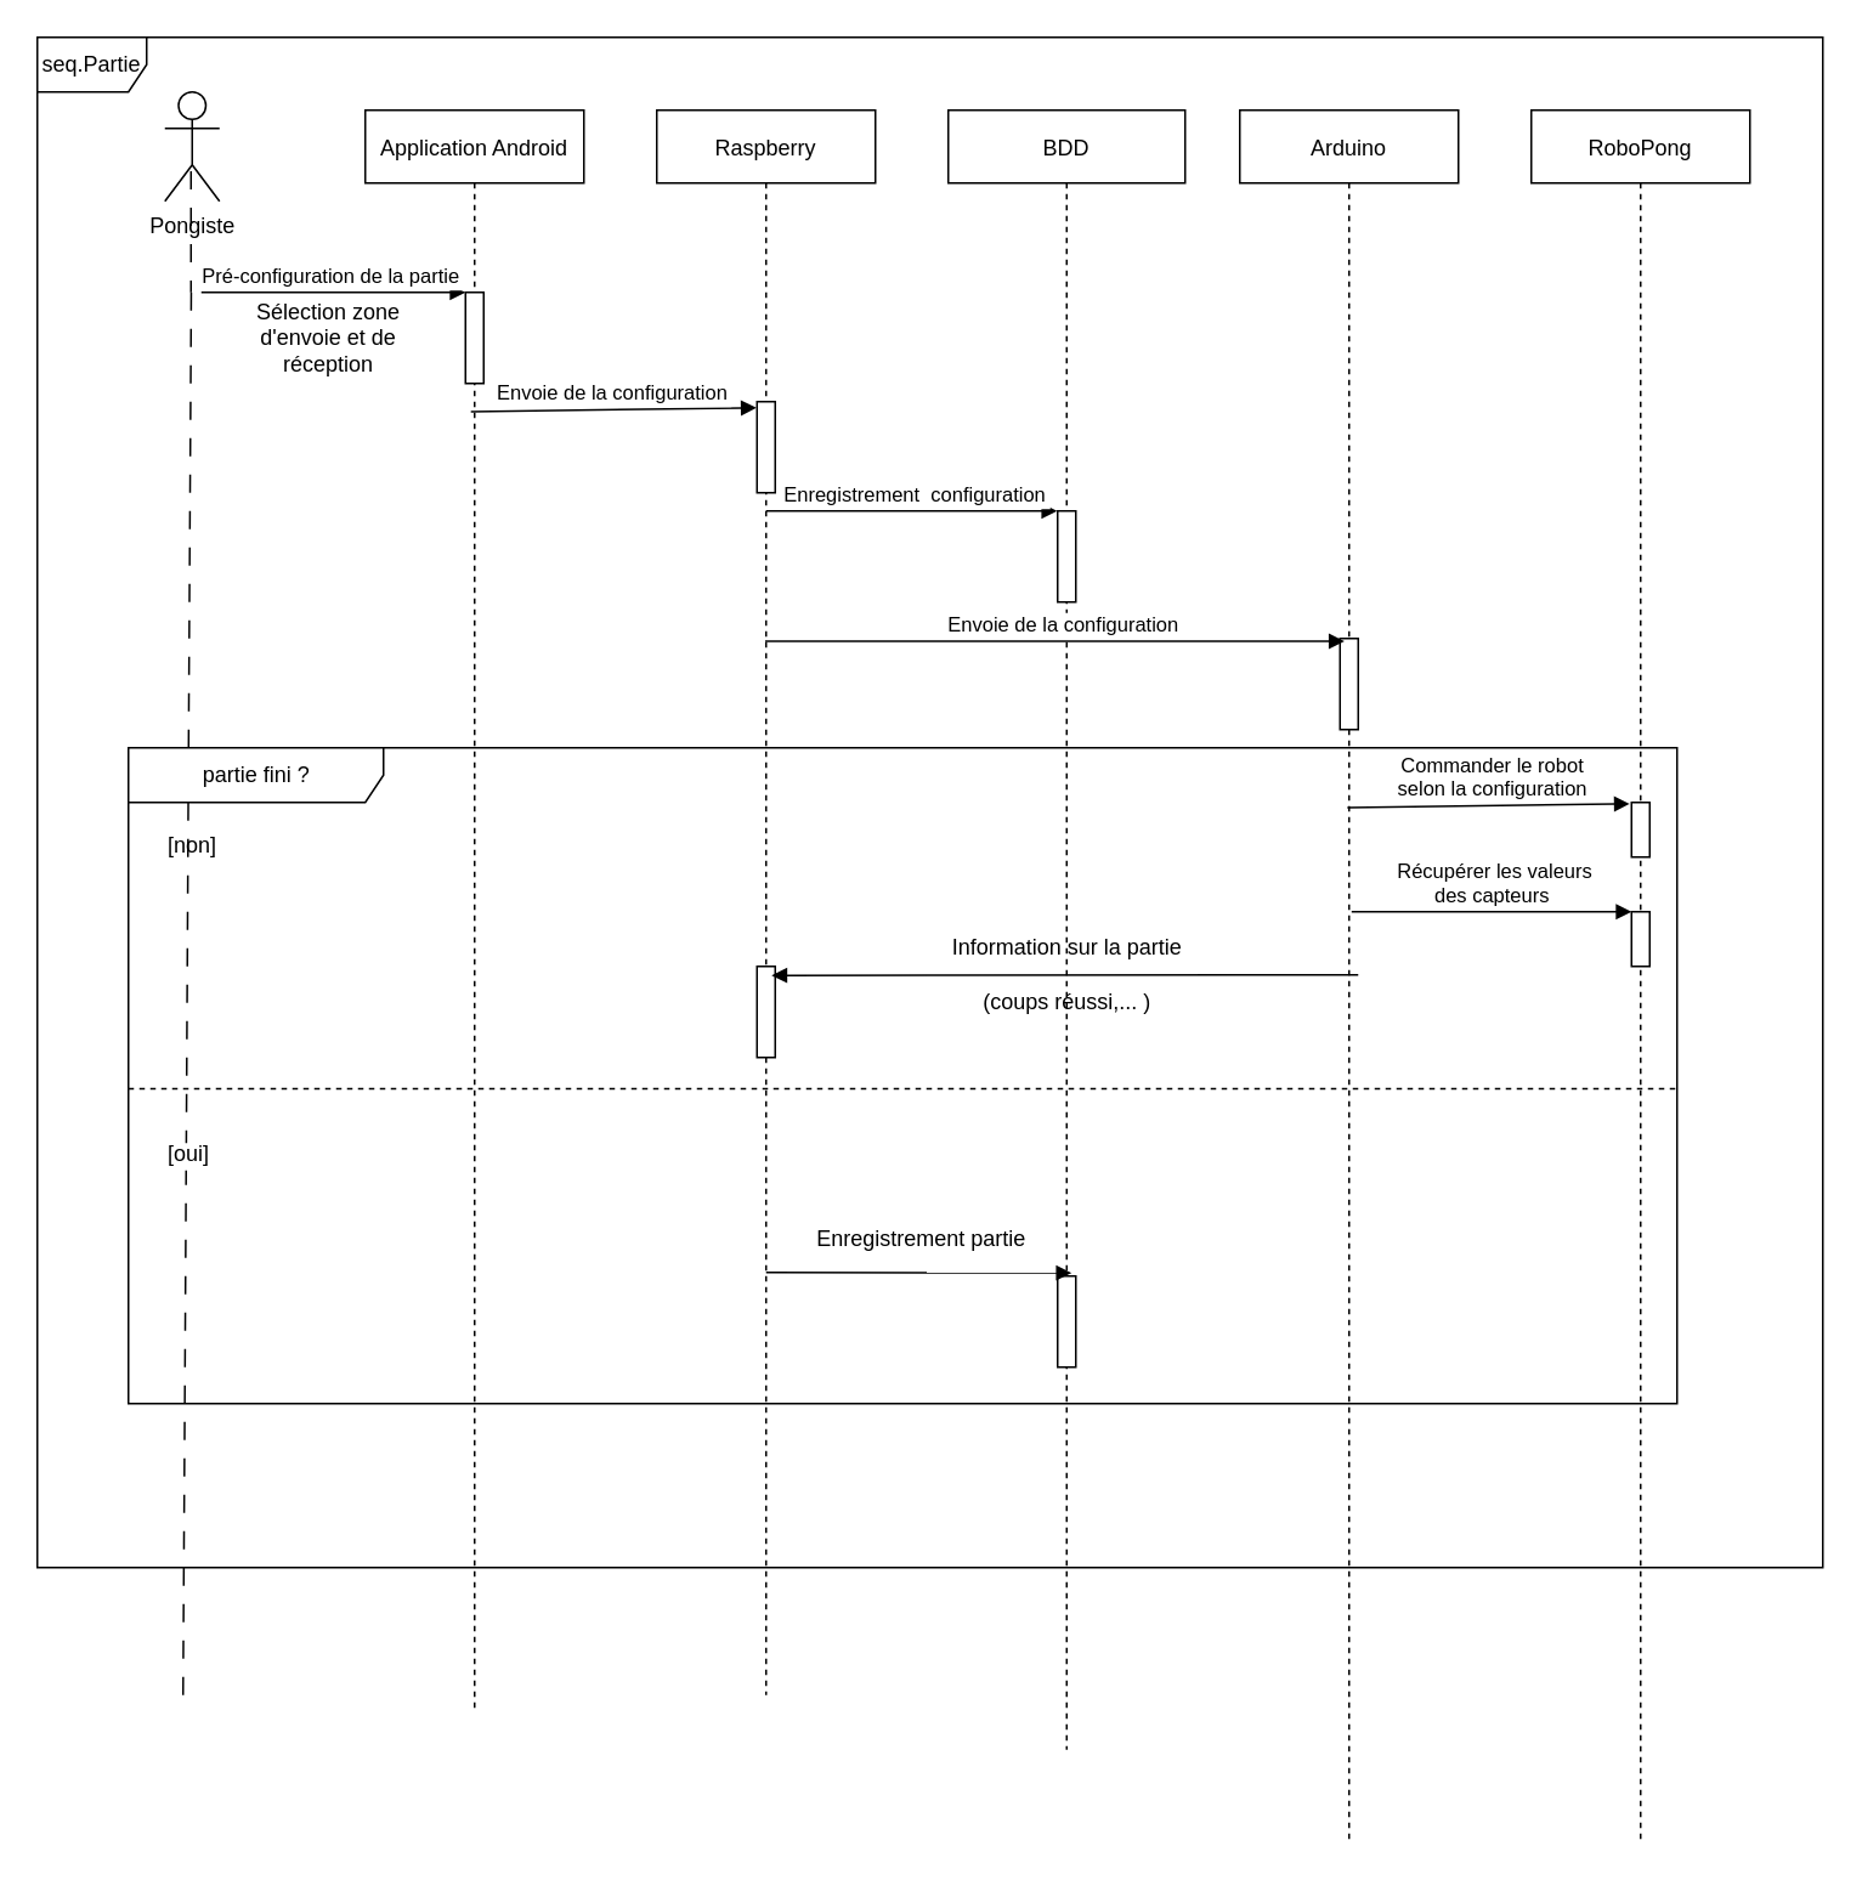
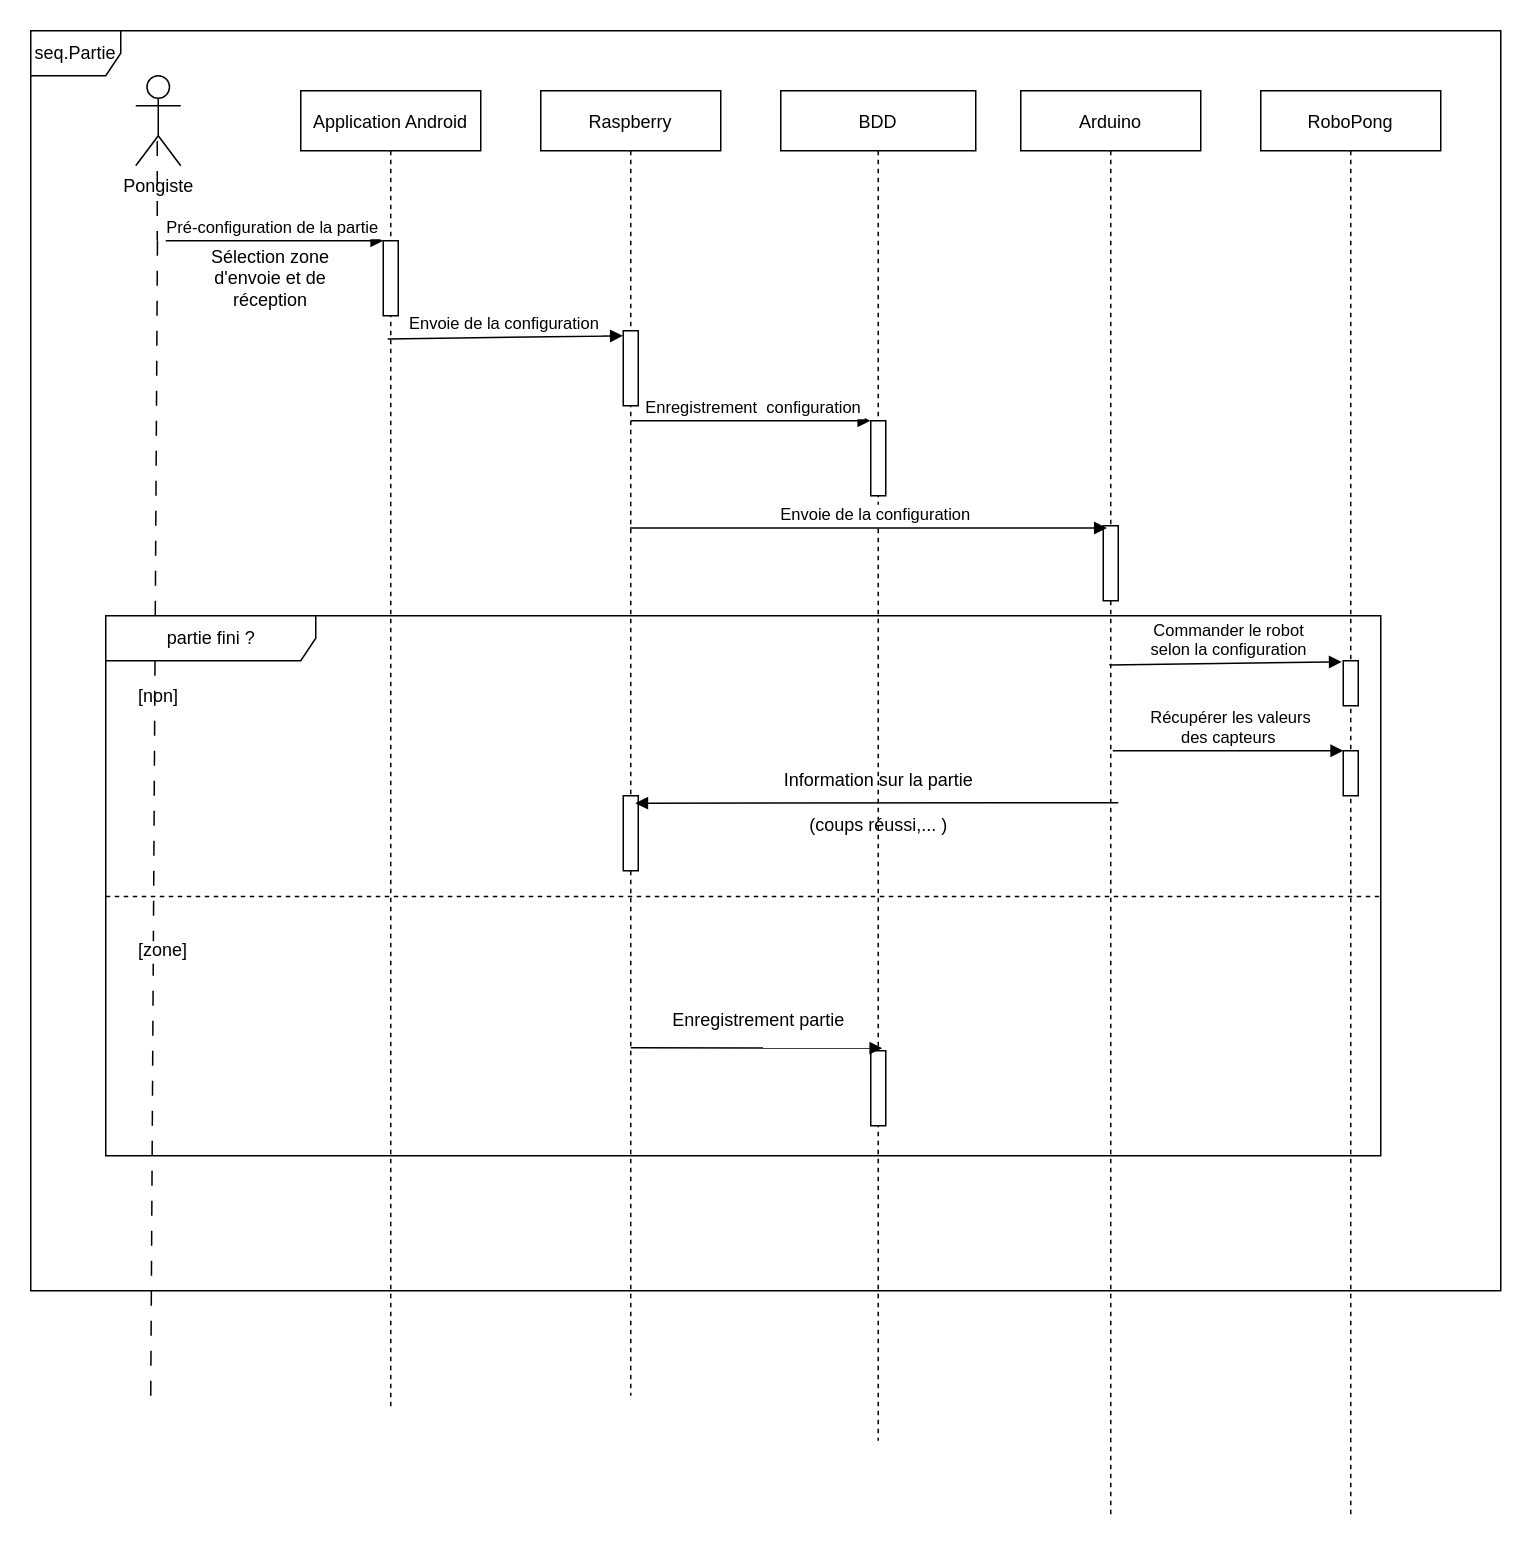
- <mxCell id="31" value="[oui]" style="line;strokeWidth=1;dashed=1;labelPosition=center;verticalLabelPosition=bottom;align=left;verticalAlign=top;spacingLeft=20;spacingTop=15;" vertex="1" parent="29"><mxGeometry y="180.0" width="850.0" height="14.4" as="geometry" /></mxCell>
+ <mxCell id="31" value="[zone]" style="line;strokeWidth=1;dashed=1;labelPosition=center;verticalLabelPosition=bottom;align=left;verticalAlign=top;spacingLeft=20;spacingTop=15;" vertex="1" parent="29"><mxGeometry y="180.0" width="850.0" height="14.4" as="geometry" /></mxCell>
